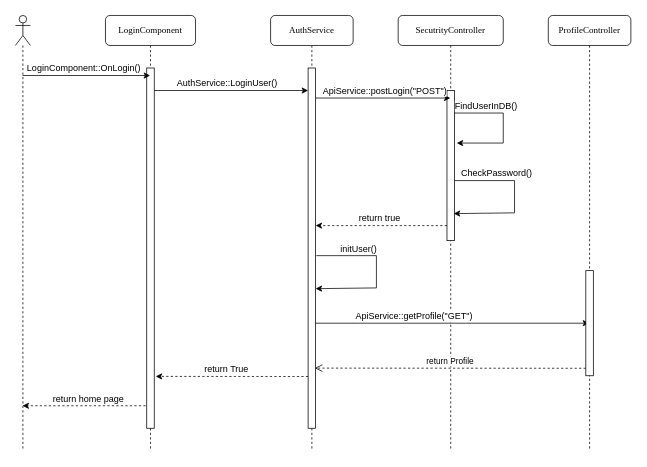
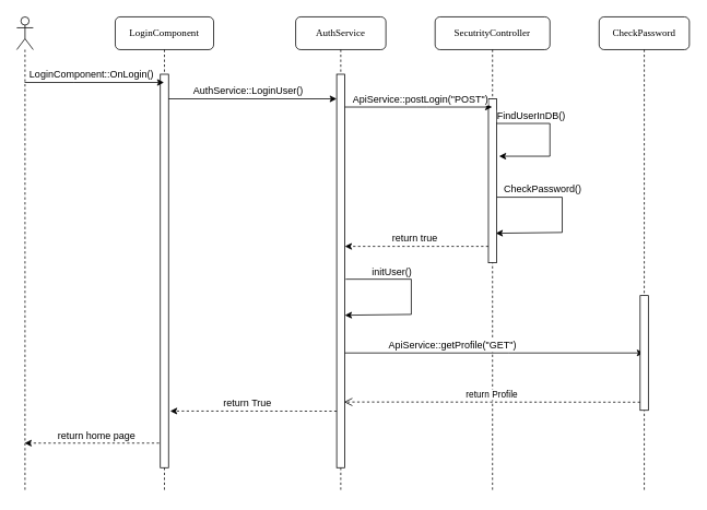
- <mxCell id="19" value="ProfileController" style="shape=umlLifeline;perimeter=lifelinePerimeter;whiteSpace=wrap;html=1;container=1;collapsible=0;recursiveResize=0;outlineConnect=0;rounded=1;shadow=0;comic=0;labelBackgroundColor=none;strokeWidth=1;fontFamily=Verdana;fontSize=12;align=center;" parent="1" vertex="1"><mxGeometry x="730" y="20" width="110" height="580" as="geometry" /></mxCell>
+ <mxCell id="19" value="CheckPassword" style="shape=umlLifeline;perimeter=lifelinePerimeter;whiteSpace=wrap;html=1;container=1;collapsible=0;recursiveResize=0;outlineConnect=0;rounded=1;shadow=0;comic=0;labelBackgroundColor=none;strokeWidth=1;fontFamily=Verdana;fontSize=12;align=center;" parent="1" vertex="1"><mxGeometry x="730" y="20" width="110" height="580" as="geometry" /></mxCell>
